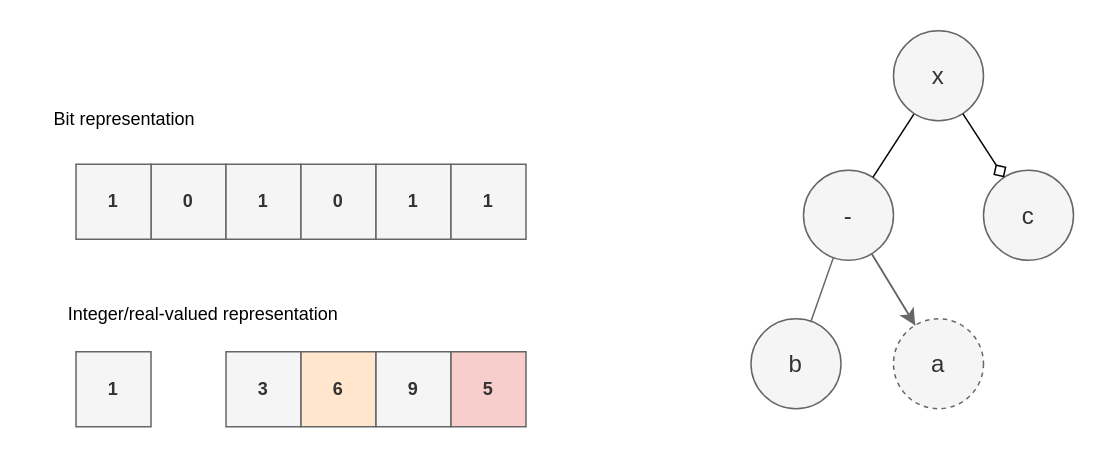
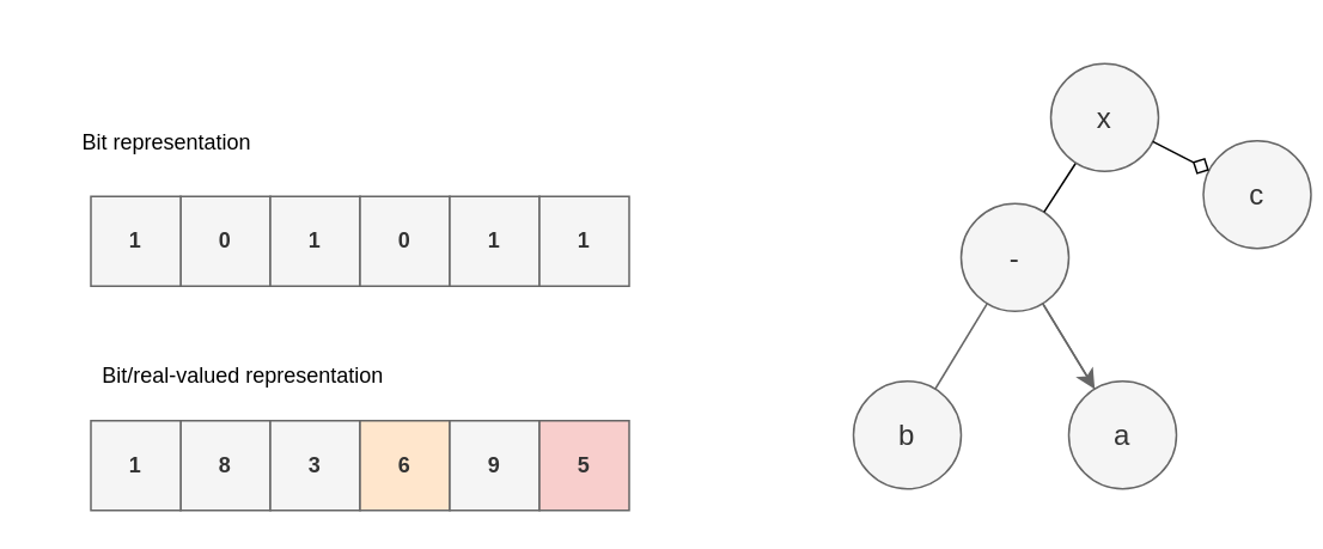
- <mxCell id="21" value="x" style="ellipse;whiteSpace=wrap;html=1;fontSize=16;fillColor=#f5f5f5;fontColor=#333333;strokeColor=#666666;" vertex="1" parent="1"><mxGeometry x="595" y="20" width="60" height="60" as="geometry" /></mxCell>
+ <mxCell id="21" value="x" style="ellipse;whiteSpace=wrap;html=1;fontSize=16;fillColor=#f5f5f5;fontColor=#333333;strokeColor=#666666;" vertex="1" parent="1"><mxGeometry x="585" y="35" width="60" height="60" as="geometry" /></mxCell>
- <mxCell id="8" value="Bit representation" style="text;html=1;align=center;verticalAlign=middle;whiteSpace=wrap;rounded=0;fontStyle=0" parent="1" vertex="1"><mxGeometry x="15" y="64" width="135" height="30" as="geometry" /></mxCell>
+ <mxCell id="8" value="Bit representation" style="text;html=1;align=center;verticalAlign=middle;whiteSpace=wrap;rounded=0;fontStyle=0" parent="1" vertex="1"><mxGeometry x="25" y="64" width="135" height="30" as="geometry" /></mxCell>
- <mxCell id="22" value="c" style="ellipse;whiteSpace=wrap;html=1;fontSize=16;fillColor=#f5f5f5;fontColor=#333333;strokeColor=#666666;" vertex="1" parent="1"><mxGeometry x="655" y="113" width="60" height="60" as="geometry" /></mxCell>
+ <mxCell id="22" value="c" style="ellipse;whiteSpace=wrap;html=1;fontSize=16;fillColor=#f5f5f5;fontColor=#333333;strokeColor=#666666;" vertex="1" parent="1"><mxGeometry x="670" y="78" width="60" height="60" as="geometry" /></mxCell>
- <mxCell id="15" value="Integer/real-valued representation" style="text;html=1;align=center;verticalAlign=middle;whiteSpace=wrap;rounded=0;fontStyle=0" parent="1" vertex="1"><mxGeometry x="20" y="194" width="230" height="30" as="geometry" /></mxCell>
+ <mxCell id="15" value="Bit/real-valued representation" style="text;html=1;align=center;verticalAlign=middle;whiteSpace=wrap;rounded=0;fontStyle=0" parent="1" vertex="1"><mxGeometry x="20" y="194" width="230" height="30" as="geometry" /></mxCell>
- <mxCell id="23" value="b" style="ellipse;whiteSpace=wrap;html=1;fontSize=16;fillColor=#f5f5f5;strokeColor=#666666;fontColor=#333333;" vertex="1" parent="1"><mxGeometry x="500" y="212" width="60" height="60" as="geometry" /></mxCell>
+ <mxCell id="23" value="b" style="ellipse;whiteSpace=wrap;html=1;fontSize=16;fillColor=#f5f5f5;strokeColor=#666666;fontColor=#333333;" vertex="1" parent="1"><mxGeometry x="475" y="212" width="60" height="60" as="geometry" /></mxCell>
- <mxCell id="24" value="a" style="ellipse;whiteSpace=wrap;html=1;fontSize=16;fillColor=#f5f5f5;strokeColor=#666666;fontColor=#333333;dashed=1;" vertex="1" parent="1"><mxGeometry x="595" y="212" width="60" height="60" as="geometry" /></mxCell>
+ <mxCell id="24" value="a" style="ellipse;whiteSpace=wrap;html=1;fontSize=16;fillColor=#f5f5f5;strokeColor=#666666;fontColor=#333333;" vertex="1" parent="1"><mxGeometry x="595" y="212" width="60" height="60" as="geometry" /></mxCell>
+ <mxCell id="9" value="8" style="rounded=0;whiteSpace=wrap;html=1;fillColor=#f5f5f5;strokeColor=#666666;fontStyle=1;fontColor=#333333;" parent="1" vertex="1"><mxGeometry x="100" y="234" width="50" height="50" as="geometry" /></mxCell>
